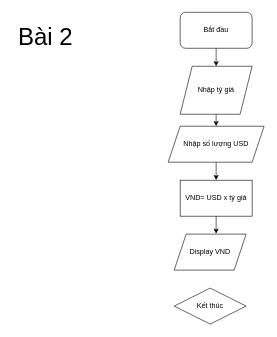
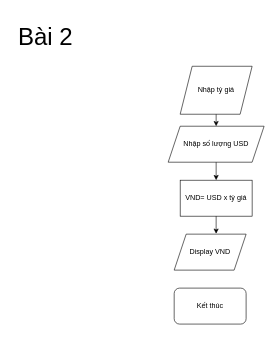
- <mxCell id="2" value="Bắt đầu" style="rounded=1;whiteSpace=wrap;html=1;" vertex="1" parent="1"><mxGeometry x="300" y="20" width="120" height="60" as="geometry" /></mxCell>
- <mxCell id="8" value="" style="endArrow=classic;html=1;rounded=0;exitX=0.5;exitY=1;exitDx=0;exitDy=0;entryX=0.5;entryY=0;entryDx=0;entryDy=0;" edge="1" parent="1" source="2" target="3"><mxGeometry width="50" height="50" relative="1" as="geometry"><mxPoint x="360" y="220" as="sourcePoint" /><mxPoint x="410" y="170" as="targetPoint" /></mxGeometry></mxCell>
- <mxCell id="7" value="Kết thúc" style="rhombus;whiteSpace=wrap;html=1;" vertex="1" parent="1"><mxGeometry x="290" y="480" width="120" height="60" as="geometry" /></mxCell>
+ <mxCell id="7" value="Kết thúc" style="rounded=1;whiteSpace=wrap;html=1;" vertex="1" parent="1"><mxGeometry x="290" y="480" width="120" height="60" as="geometry" /></mxCell>
